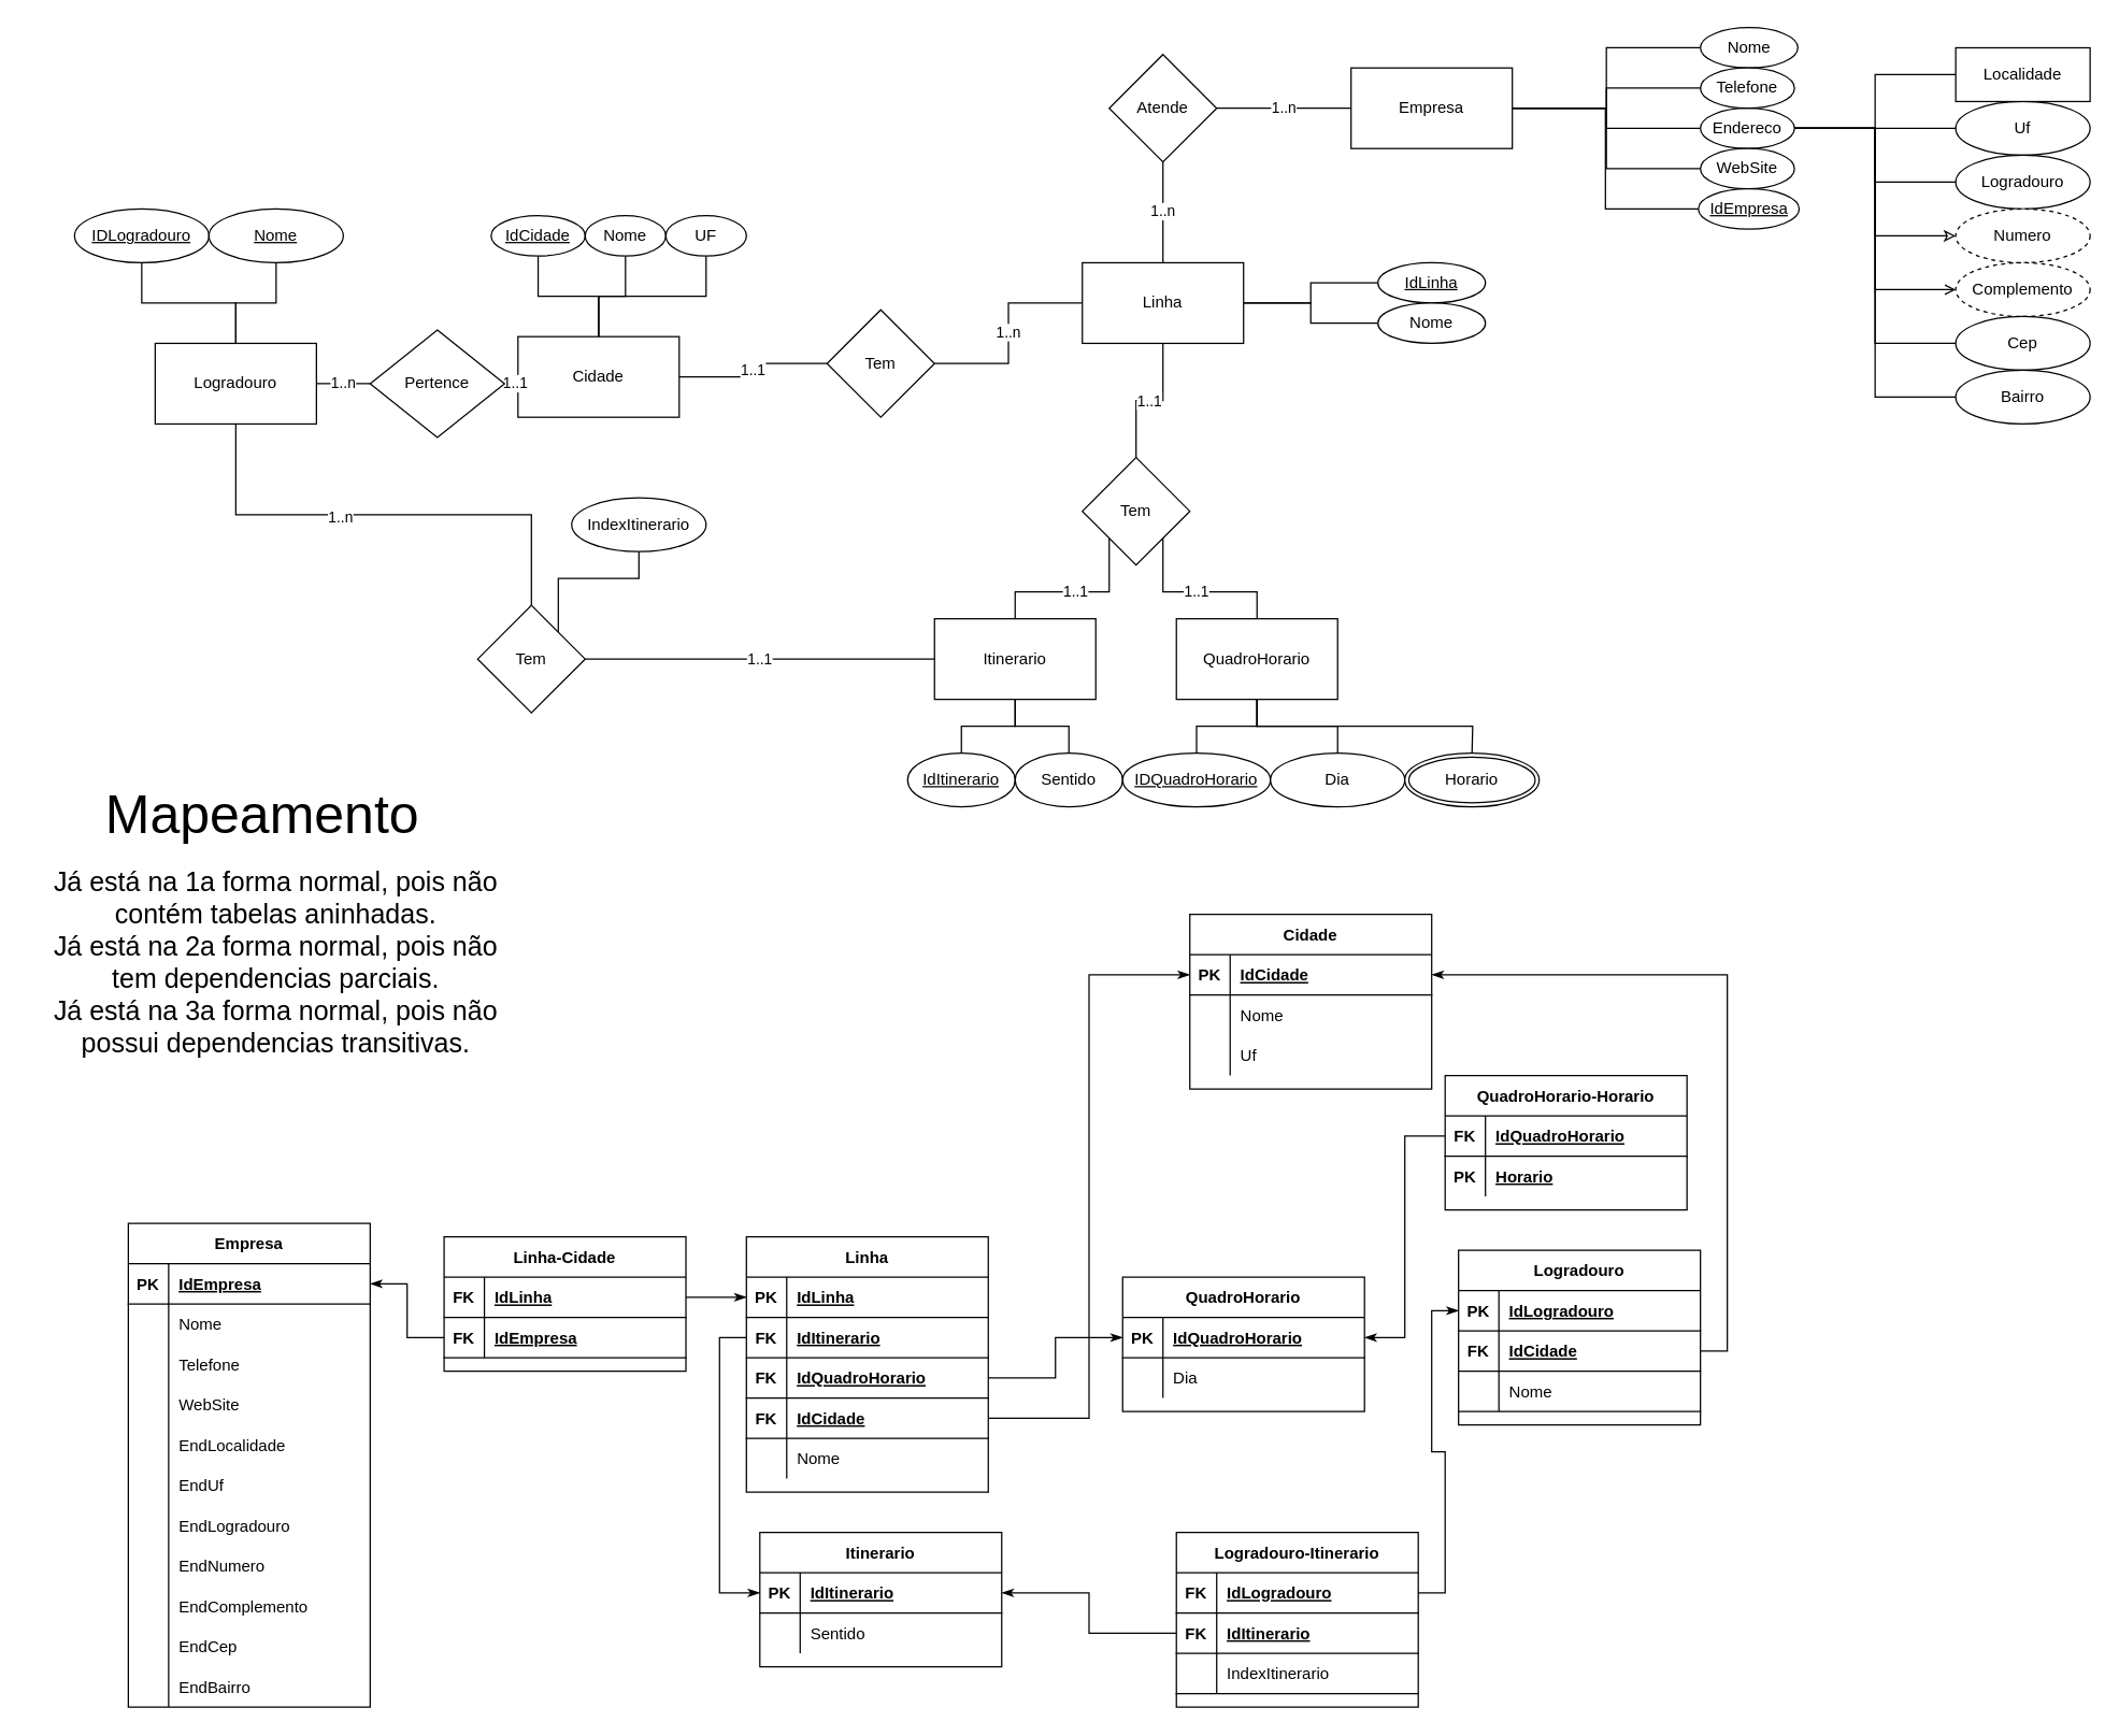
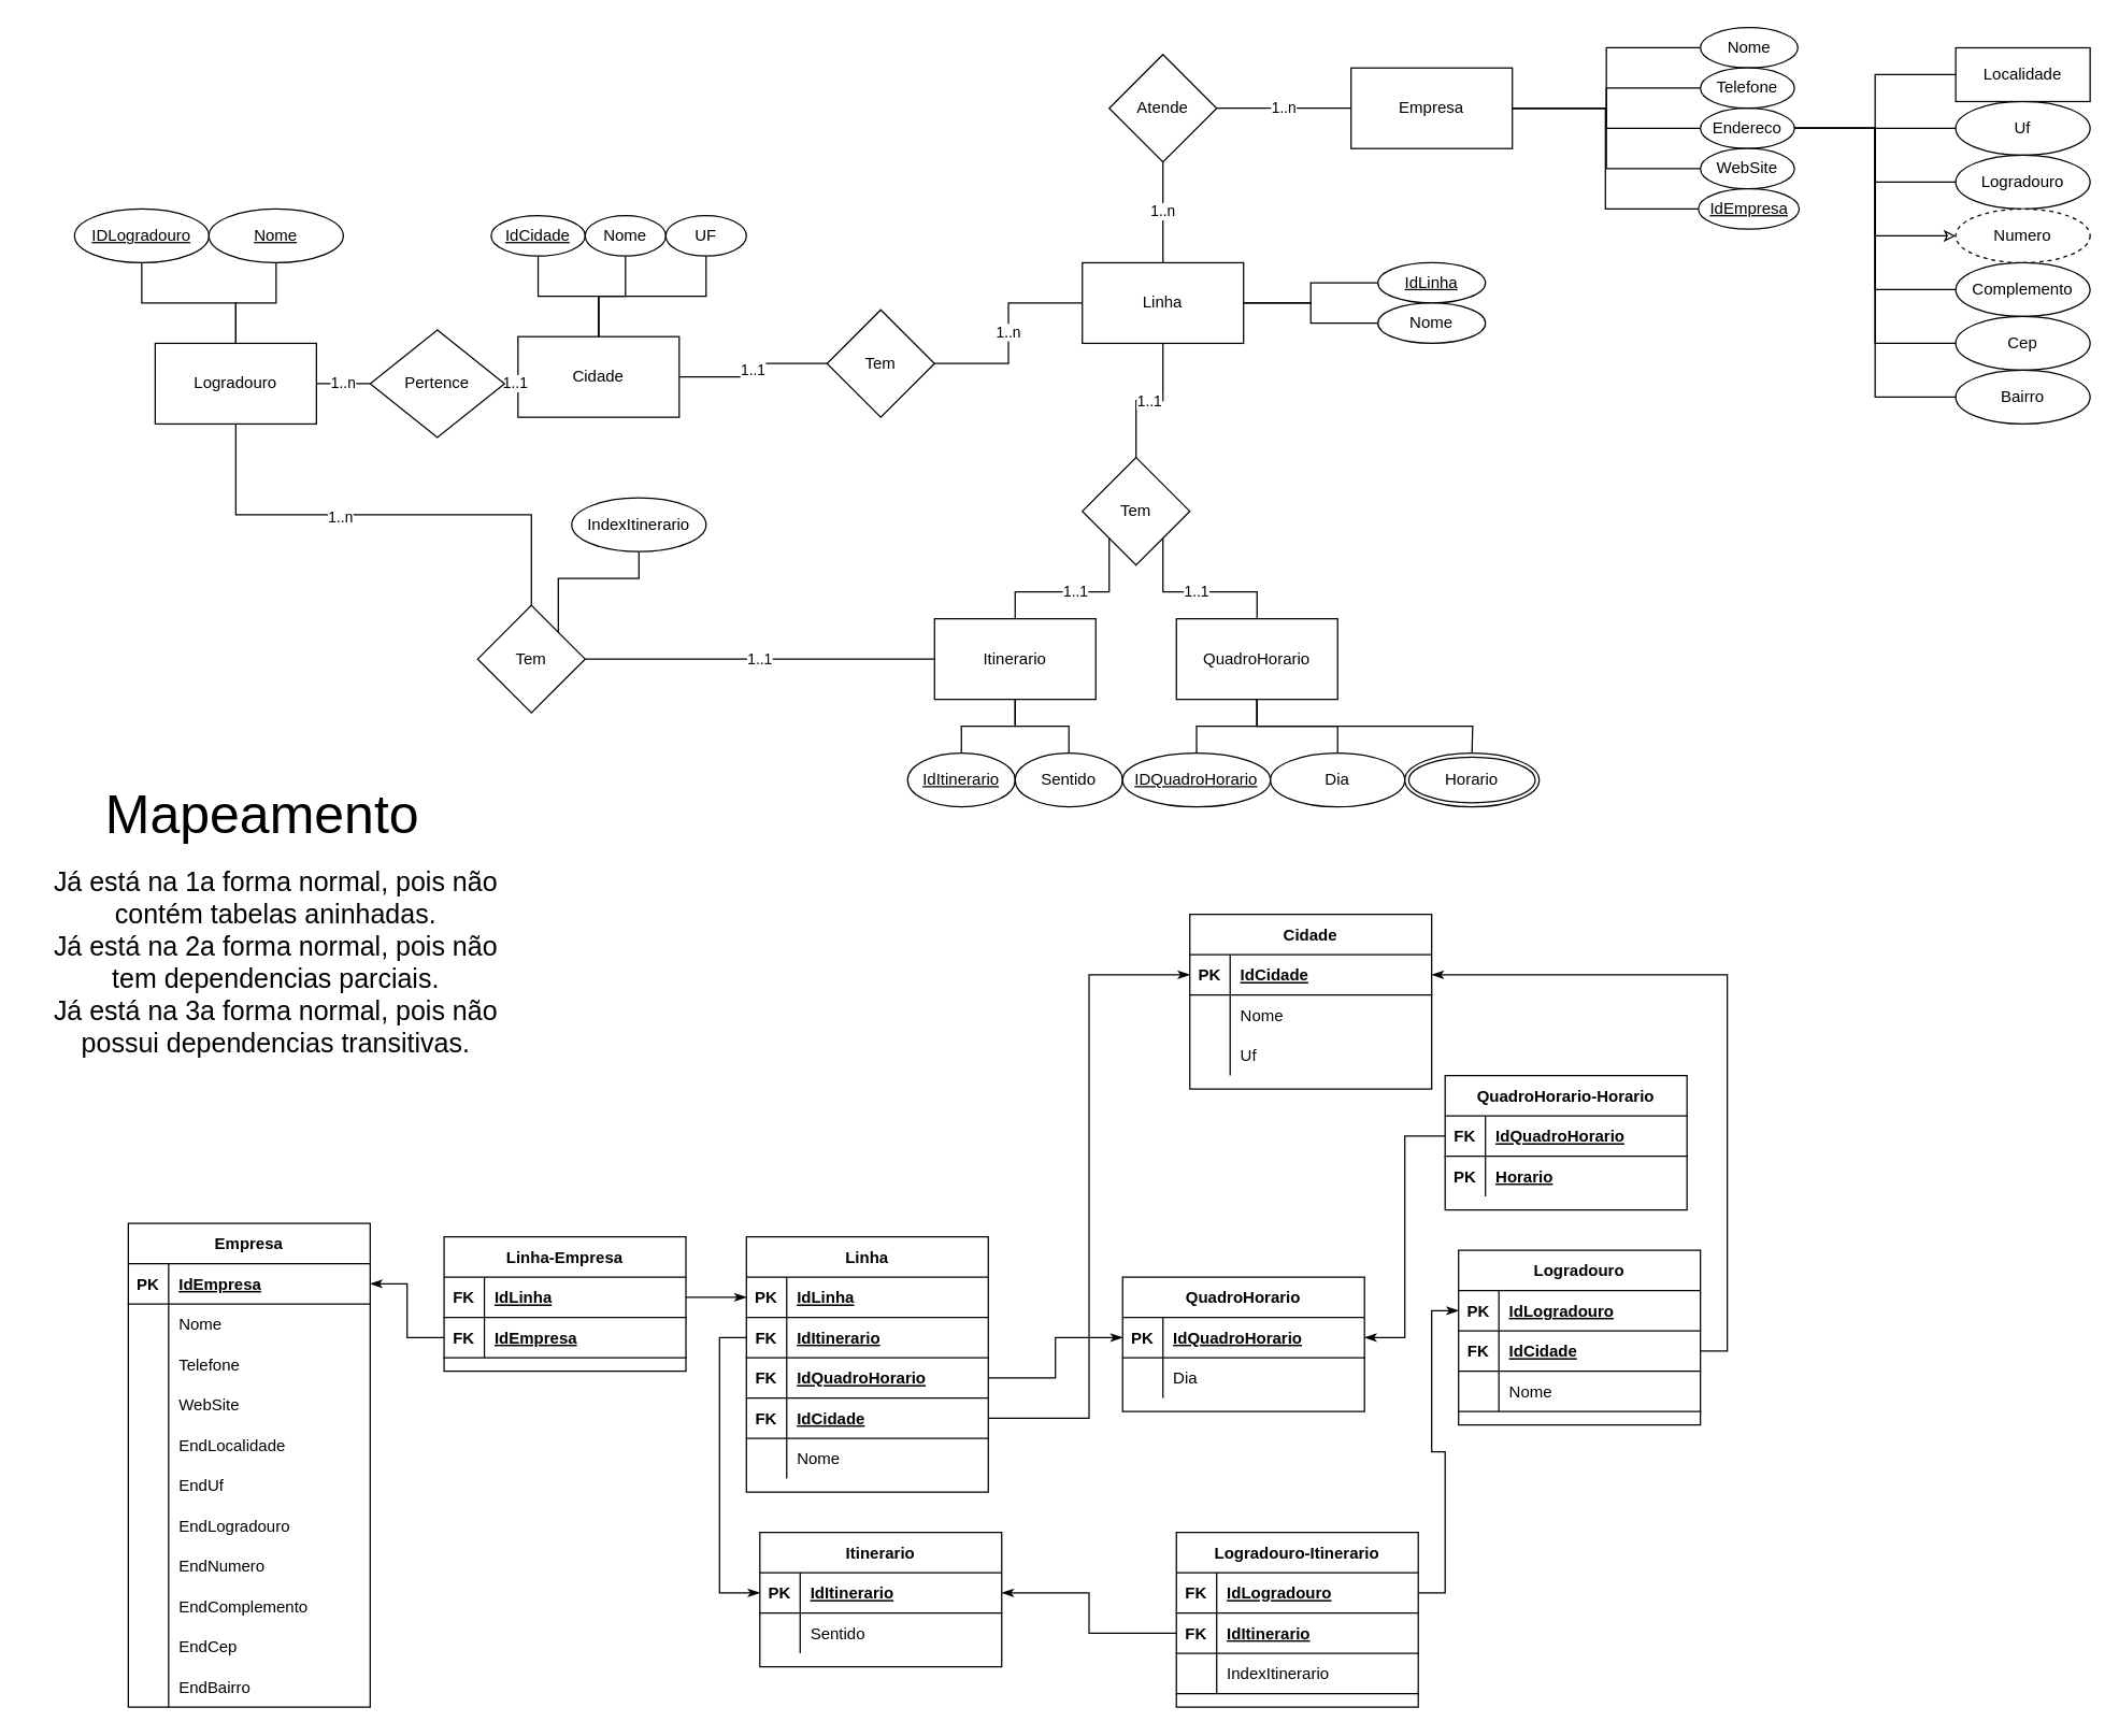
- <mxCell id="34" style="edgeStyle=orthogonalEdgeStyle;rounded=0;orthogonalLoop=1;jettySize=auto;html=1;exitX=1;exitY=0.5;exitDx=0;exitDy=0;entryX=0;entryY=0.5;entryDx=0;entryDy=0;endArrow=open;endFill=0;" parent="1" source="37" target="104" edge="1"><mxGeometry relative="1" as="geometry" /></mxCell>
+ <mxCell id="34" style="edgeStyle=orthogonalEdgeStyle;rounded=0;orthogonalLoop=1;jettySize=auto;html=1;exitX=1;exitY=0.5;exitDx=0;exitDy=0;entryX=0;entryY=0.5;entryDx=0;entryDy=0;endArrow=none;endFill=0;" parent="1" source="37" target="104" edge="1"><mxGeometry relative="1" as="geometry" /></mxCell>
- <mxCell id="104" value="Complemento" style="ellipse;whiteSpace=wrap;html=1;align=center;dashed=1;" parent="1" vertex="1"><mxGeometry x="1455" y="195" width="100" height="40" as="geometry" /></mxCell>
+ <mxCell id="104" value="Complemento" style="ellipse;whiteSpace=wrap;html=1;align=center;" parent="1" vertex="1"><mxGeometry x="1455" y="195" width="100" height="40" as="geometry" /></mxCell>
- <mxCell id="168" value="Linha-Cidade" style="shape=table;startSize=30;container=1;collapsible=1;childLayout=tableLayout;fixedRows=1;rowLines=0;fontStyle=1;align=center;resizeLast=1;" parent="1" vertex="1"><mxGeometry x="330" y="920" width="180" height="100" as="geometry" /></mxCell>
+ <mxCell id="168" value="Linha-Empresa" style="shape=table;startSize=30;container=1;collapsible=1;childLayout=tableLayout;fixedRows=1;rowLines=0;fontStyle=1;align=center;resizeLast=1;" parent="1" vertex="1"><mxGeometry x="330" y="920" width="180" height="100" as="geometry" /></mxCell>
